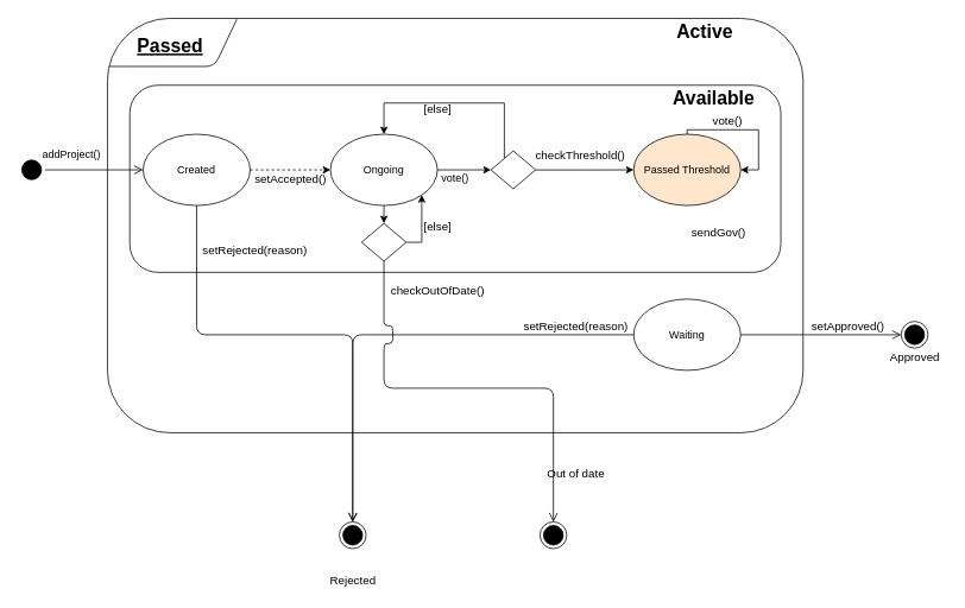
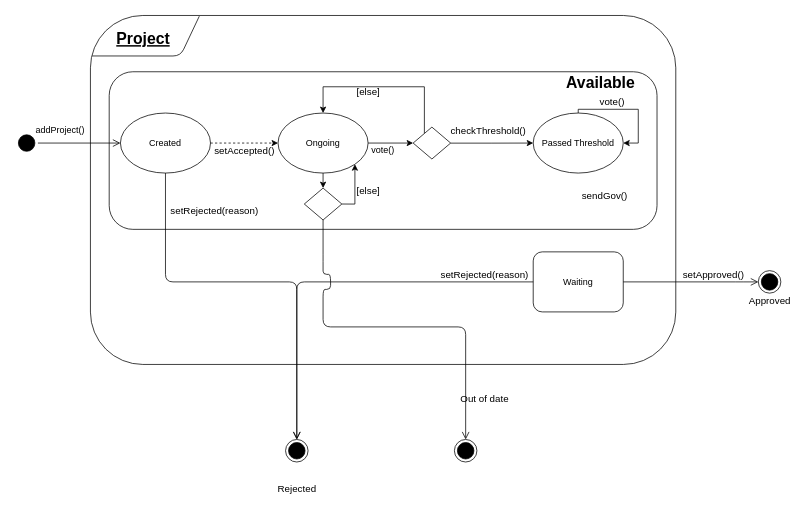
- <mxCell id="15" value="Active" style="text;align=center;fontStyle=1;verticalAlign=middle;spacingLeft=3;spacingRight=3;strokeColor=none;rotatable=0;points=[[0,0.5],[1,0.5]];portConstraint=eastwest;fontSize=21;" parent="1" vertex="1"><mxGeometry x="750" y="20" width="80" height="26" as="geometry" /></mxCell>
- <mxCell id="40" value="Passed" style="text;html=1;align=center;verticalAlign=middle;resizable=0;points=[];autosize=1;fontSize=21;fontStyle=5" parent="1" vertex="1"><mxGeometry x="145" y="35" width="90" height="30" as="geometry" /></mxCell>
+ <mxCell id="40" value="Project" style="text;html=1;align=center;verticalAlign=middle;resizable=0;points=[];autosize=1;fontSize=21;fontStyle=5" parent="1" vertex="1"><mxGeometry x="145" y="35" width="90" height="30" as="geometry" /></mxCell>
- <mxCell id="12" value="Passed Threshold" style="ellipse;whiteSpace=wrap;html=1;fillColor=#ffe6cc;" parent="1" vertex="1"><mxGeometry x="710" y="150" width="120" height="80" as="geometry" /></mxCell>
+ <mxCell id="12" value="Passed Threshold" style="ellipse;whiteSpace=wrap;html=1;" parent="1" vertex="1"><mxGeometry x="710" y="150" width="120" height="80" as="geometry" /></mxCell>
- <mxCell id="33" value="checkOutOfDate()" style="text;html=1;align=center;verticalAlign=middle;resizable=0;points=[];autosize=1;fontSize=13;" parent="1" vertex="1"><mxGeometry x="430" y="315" width="120" height="20" as="geometry" /></mxCell>
- <mxCell id="11" value="Waiting" style="ellipse;whiteSpace=wrap;html=1;" parent="1" vertex="1"><mxGeometry x="710" y="335" width="120" height="80" as="geometry" /></mxCell>
+ <mxCell id="11" value="Waiting" style="whiteSpace=wrap;html=1;rounded=1;" parent="1" vertex="1"><mxGeometry x="710" y="335" width="120" height="80" as="geometry" /></mxCell>
